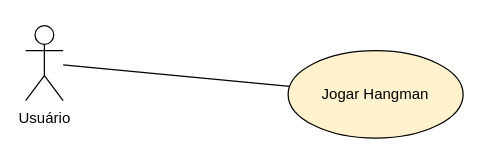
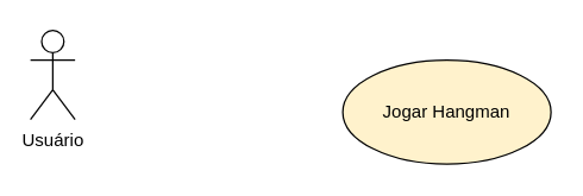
- <mxCell id="2" style="rounded=0;orthogonalLoop=1;jettySize=auto;html=1;strokeColor=default;endArrow=none;endFill=0;strokeWidth=1;" parent="1" source="3" target="4" edge="1"><mxGeometry relative="1" as="geometry" /></mxCell>
